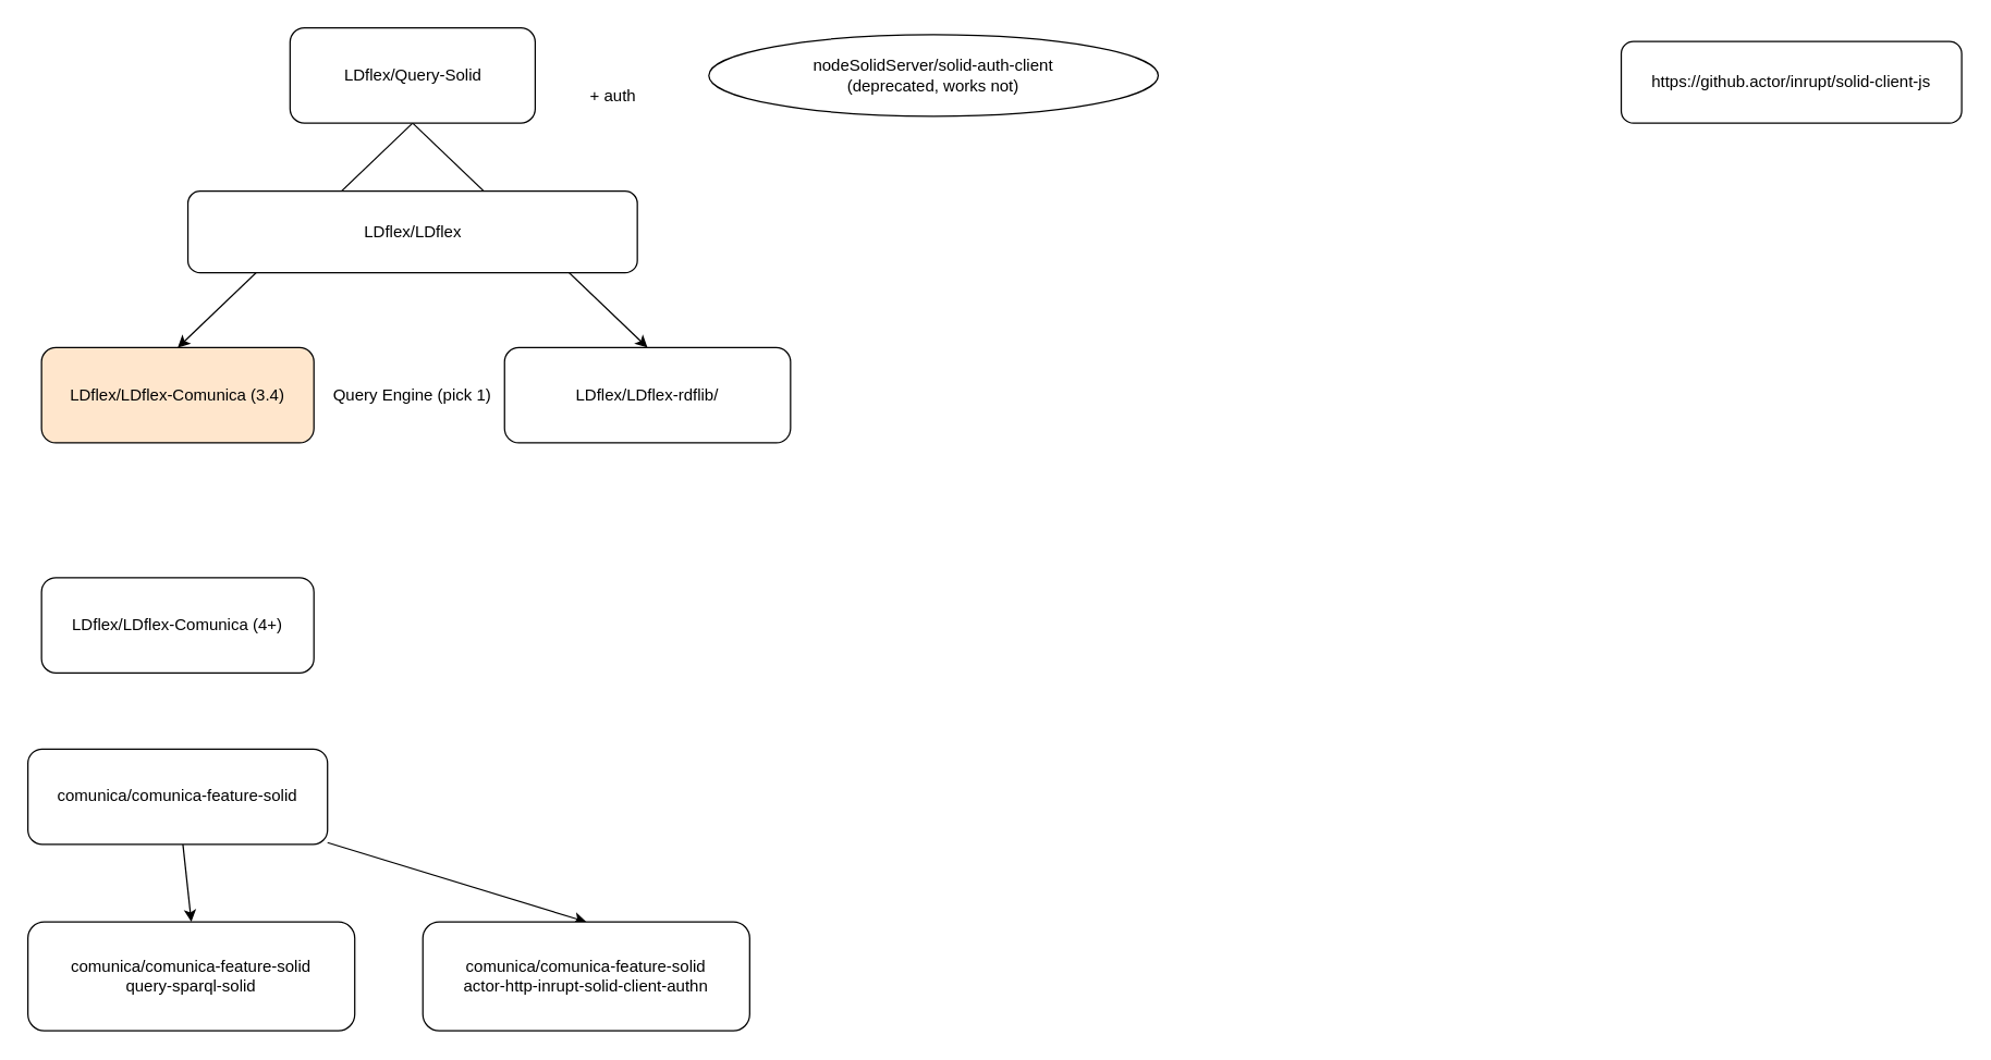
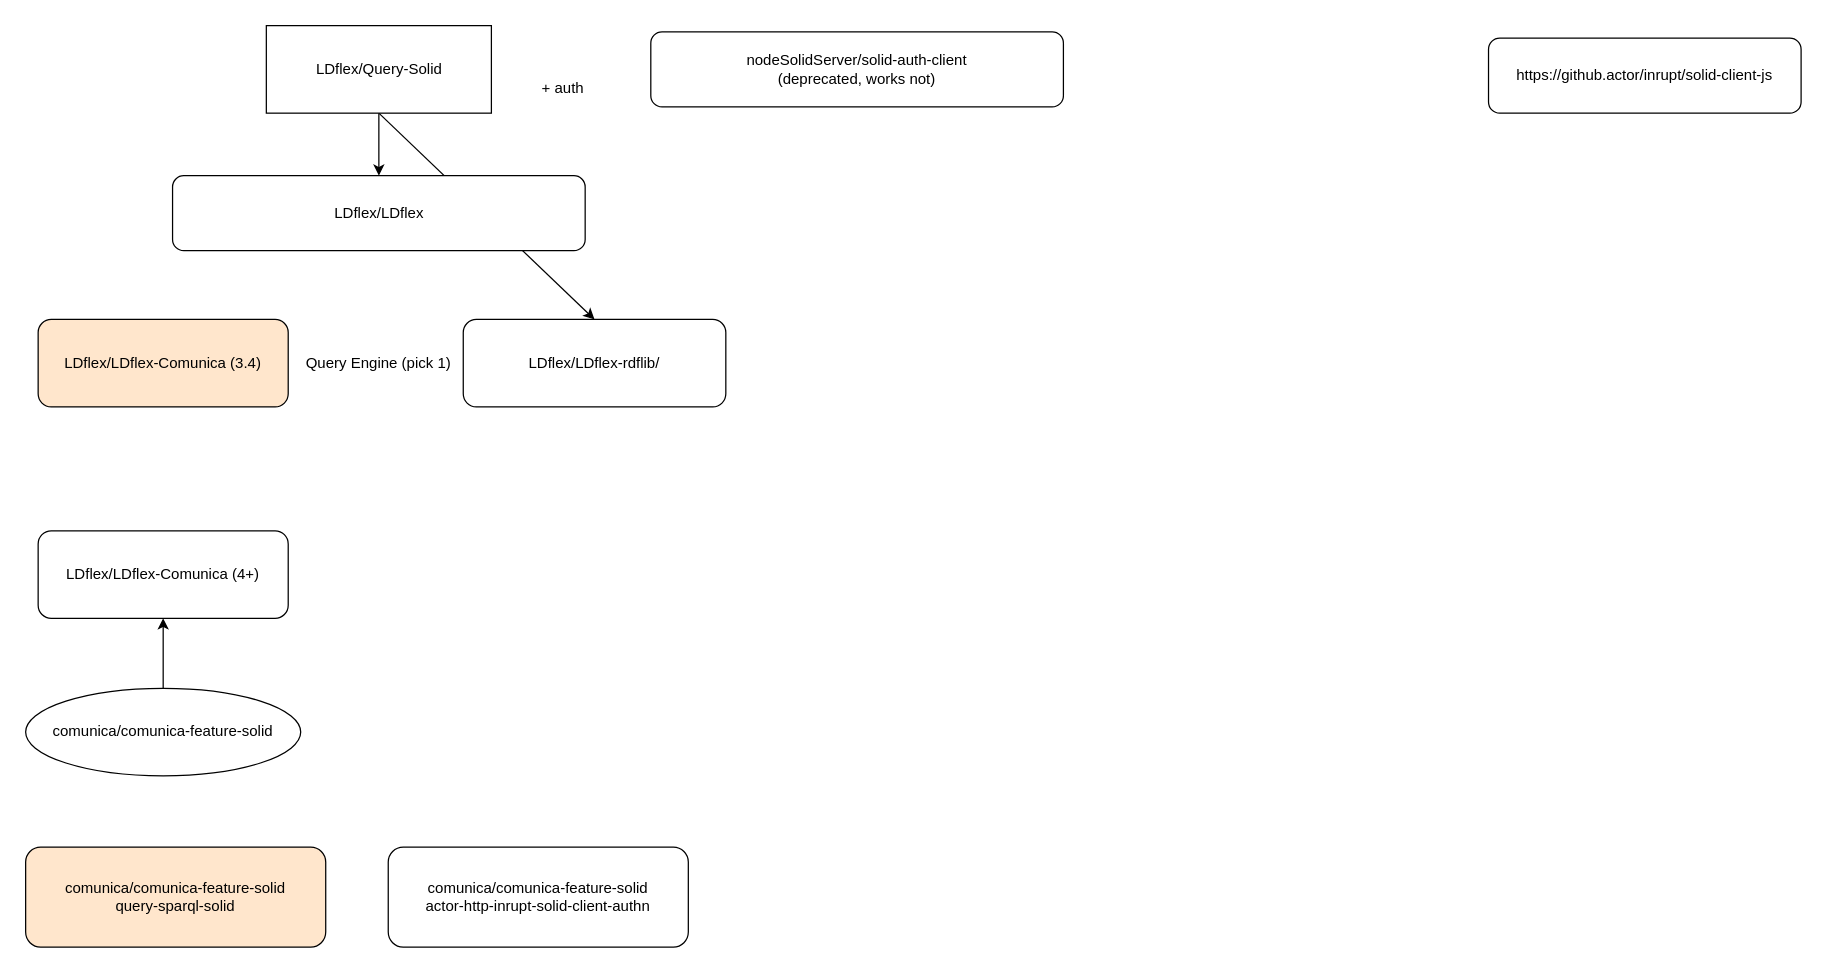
- <mxCell id="5" value="LDflex/Query-Solid" style="rounded=1;whiteSpace=wrap;html=1;" parent="1" vertex="1"><mxGeometry x="212.5" y="20" width="180" height="70" as="geometry" /></mxCell>
+ <mxCell id="5" value="LDflex/Query-Solid" style="whiteSpace=wrap;html=1;rounded=0;" parent="1" vertex="1"><mxGeometry x="212.5" y="20" width="180" height="70" as="geometry" /></mxCell>
- <mxCell id="9" value="nodeSolidServer/solid-auth-client&lt;br&gt;(deprecated, works not)" style="ellipse;whiteSpace=wrap;html=1;" parent="1" vertex="1"><mxGeometry x="520" y="25" width="330" height="60" as="geometry" /></mxCell>
+ <mxCell id="9" value="nodeSolidServer/solid-auth-client&lt;br&gt;(deprecated, works not)" style="rounded=1;whiteSpace=wrap;html=1;" parent="1" vertex="1"><mxGeometry x="520" y="25" width="330" height="60" as="geometry" /></mxCell>
+ <mxCell id="4" style="edgeStyle=none;html=1;entryX=0.5;entryY=0;entryDx=0;entryDy=0;" parent="1" source="5" target="14" edge="1"><mxGeometry relative="1" as="geometry" /></mxCell>
- <mxCell id="2" style="edgeStyle=none;html=1;entryX=0.5;entryY=0;entryDx=0;entryDy=0;exitX=0.5;exitY=1;exitDx=0;exitDy=0;" parent="1" source="5" target="6" edge="1"><mxGeometry relative="1" as="geometry" /></mxCell>
- <mxCell id="13" value="comunica/comunica-feature-solid" style="rounded=1;whiteSpace=wrap;html=1;" parent="1" vertex="1"><mxGeometry x="20" y="550" width="220" height="70" as="geometry" /></mxCell>
+ <mxCell id="13" value="comunica/comunica-feature-solid" style="ellipse;whiteSpace=wrap;html=1;" parent="1" vertex="1"><mxGeometry x="20" y="550" width="220" height="70" as="geometry" /></mxCell>
- <mxCell id="11" style="edgeStyle=none;html=1;entryX=0.5;entryY=0;entryDx=0;entryDy=0;" parent="1" source="13" target="15" edge="1"><mxGeometry relative="1" as="geometry" /></mxCell>
- <mxCell id="12" style="edgeStyle=none;html=1;entryX=0.5;entryY=0;entryDx=0;entryDy=0;" parent="1" source="13" target="16" edge="1"><mxGeometry relative="1" as="geometry" /></mxCell>
+ <mxCell id="12" style="edgeStyle=none;html=1;" parent="1" source="13" target="18" edge="1"><mxGeometry relative="1" as="geometry" /></mxCell>
- <mxCell id="15" value="comunica/comunica-feature-solid&lt;br&gt;query-sparql-solid" style="rounded=1;whiteSpace=wrap;html=1;" parent="1" vertex="1"><mxGeometry x="20" y="677" width="240" height="80" as="geometry" /></mxCell>
+ <mxCell id="15" value="comunica/comunica-feature-solid&lt;br&gt;query-sparql-solid" style="rounded=1;whiteSpace=wrap;html=1;fillColor=#ffe6cc;" parent="1" vertex="1"><mxGeometry x="20" y="677" width="240" height="80" as="geometry" /></mxCell>
